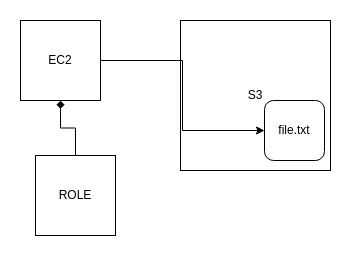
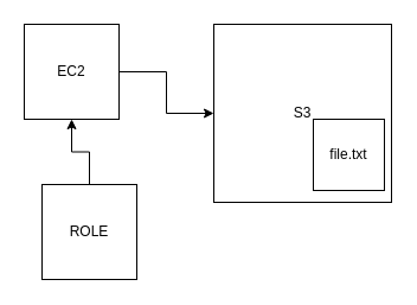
- <mxCell id="6" value="" style="edgeStyle=orthogonalEdgeStyle;rounded=0;orthogonalLoop=1;jettySize=auto;html=1;endArrow=diamond;" edge="1" parent="1" source="7" target="4"><mxGeometry relative="1" as="geometry" /></mxCell>
+ <mxCell id="6" value="" style="edgeStyle=orthogonalEdgeStyle;rounded=0;orthogonalLoop=1;jettySize=auto;html=1;" edge="1" parent="1" source="7" target="4"><mxGeometry relative="1" as="geometry" /></mxCell>
- <mxCell id="3" value="" style="edgeStyle=orthogonalEdgeStyle;rounded=0;orthogonalLoop=1;jettySize=auto;html=1;" edge="1" parent="1" source="4" target="5"><mxGeometry relative="1" as="geometry" /></mxCell>
+ <mxCell id="3" value="" style="edgeStyle=orthogonalEdgeStyle;rounded=0;orthogonalLoop=1;jettySize=auto;html=1;" edge="1" parent="1" source="4" target="2"><mxGeometry relative="1" as="geometry" /></mxCell>
- <mxCell id="5" value="file.txt" style="whiteSpace=wrap;html=1;aspect=fixed;rounded=1;" vertex="1" parent="1"><mxGeometry x="264" y="100" width="60" height="60" as="geometry" /></mxCell>
+ <mxCell id="5" value="file.txt" style="whiteSpace=wrap;html=1;aspect=fixed;" vertex="1" parent="1"><mxGeometry x="264" y="100" width="60" height="60" as="geometry" /></mxCell>
